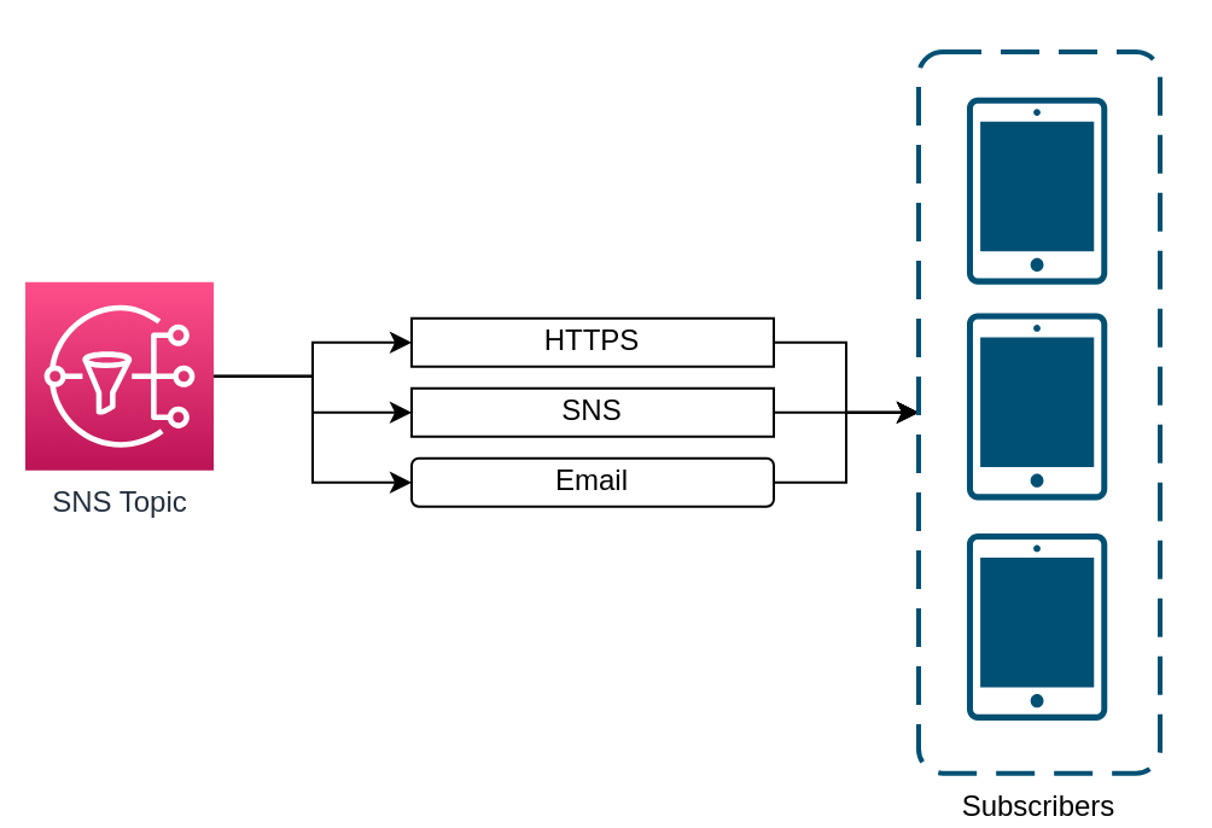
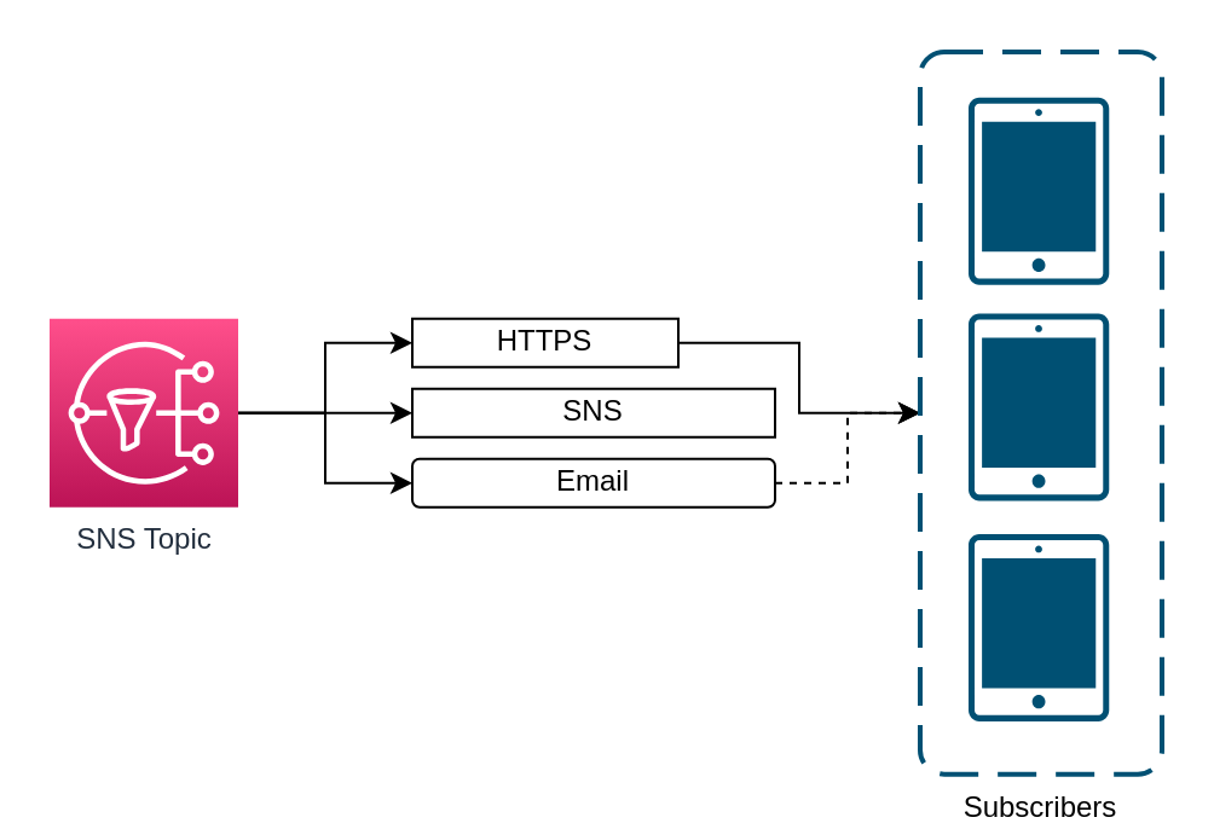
- <mxCell id="10" value="HTTPS" style="whiteSpace=wrap;html=1;" vertex="1" parent="1"><mxGeometry x="170" y="131.38" width="150" height="20" as="geometry" /></mxCell>
+ <mxCell id="10" value="HTTPS" style="whiteSpace=wrap;html=1;" vertex="1" parent="1"><mxGeometry x="170" y="131.38" width="110" height="20" as="geometry" /></mxCell>
- <mxCell id="5" value="SNS Topic" style="sketch=0;points=[[0,0,0],[0.25,0,0],[0.5,0,0],[0.75,0,0],[1,0,0],[0,1,0],[0.25,1,0],[0.5,1,0],[0.75,1,0],[1,1,0],[0,0.25,0],[0,0.5,0],[0,0.75,0],[1,0.25,0],[1,0.5,0],[1,0.75,0]];outlineConnect=0;fontColor=#232F3E;gradientColor=#FF4F8B;gradientDirection=north;fillColor=#BC1356;strokeColor=#ffffff;dashed=0;verticalLabelPosition=bottom;verticalAlign=top;align=center;html=1;fontSize=12;fontStyle=0;aspect=fixed;shape=mxgraph.aws4.resourceIcon;resIcon=mxgraph.aws4.sns;" vertex="1" parent="1"><mxGeometry x="10" y="116.38" width="78" height="78" as="geometry" /></mxCell>
+ <mxCell id="5" value="SNS Topic" style="sketch=0;points=[[0,0,0],[0.25,0,0],[0.5,0,0],[0.75,0,0],[1,0,0],[0,1,0],[0.25,1,0],[0.5,1,0],[0.75,1,0],[1,1,0],[0,0.25,0],[0,0.5,0],[0,0.75,0],[1,0.25,0],[1,0.5,0],[1,0.75,0]];outlineConnect=0;fontColor=#232F3E;gradientColor=#FF4F8B;gradientDirection=north;fillColor=#BC1356;strokeColor=#ffffff;dashed=0;verticalLabelPosition=bottom;verticalAlign=top;align=center;html=1;fontSize=12;fontStyle=0;aspect=fixed;shape=mxgraph.aws4.resourceIcon;resIcon=mxgraph.aws4.sns;" vertex="1" parent="1"><mxGeometry x="20" y="131.38" width="78" height="78" as="geometry" /></mxCell>
- <mxCell id="11" style="edgeStyle=orthogonalEdgeStyle;rounded=0;orthogonalLoop=1;jettySize=auto;html=1;entryX=0;entryY=0.5;entryDx=0;entryDy=0;" edge="1" parent="1" source="12" target="15"><mxGeometry relative="1" as="geometry" /></mxCell>
- <mxCell id="13" style="edgeStyle=orthogonalEdgeStyle;rounded=0;orthogonalLoop=1;jettySize=auto;html=1;entryX=0;entryY=0.5;entryDx=0;entryDy=0;" edge="1" parent="1" source="14" target="15"><mxGeometry relative="1" as="geometry" /></mxCell>
+ <mxCell id="13" style="edgeStyle=orthogonalEdgeStyle;rounded=0;orthogonalLoop=1;jettySize=auto;html=1;entryX=0;entryY=0.5;entryDx=0;entryDy=0;dashed=1;" edge="1" parent="1" source="14" target="15"><mxGeometry relative="1" as="geometry" /></mxCell>
